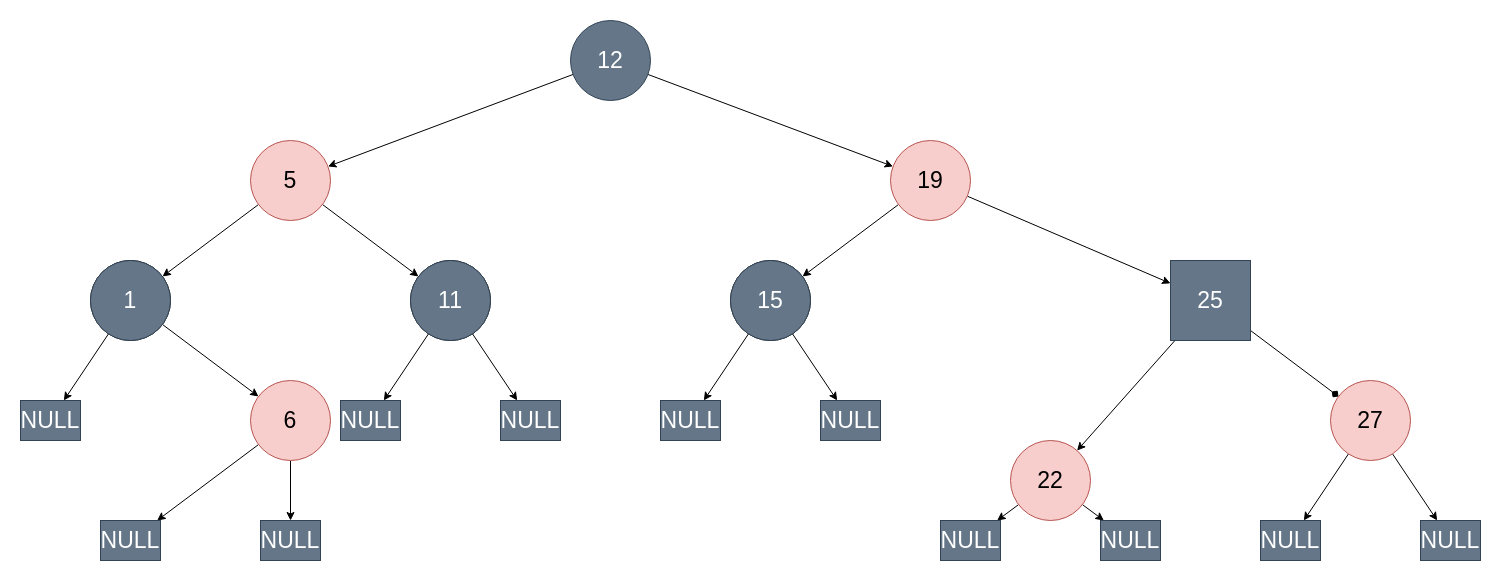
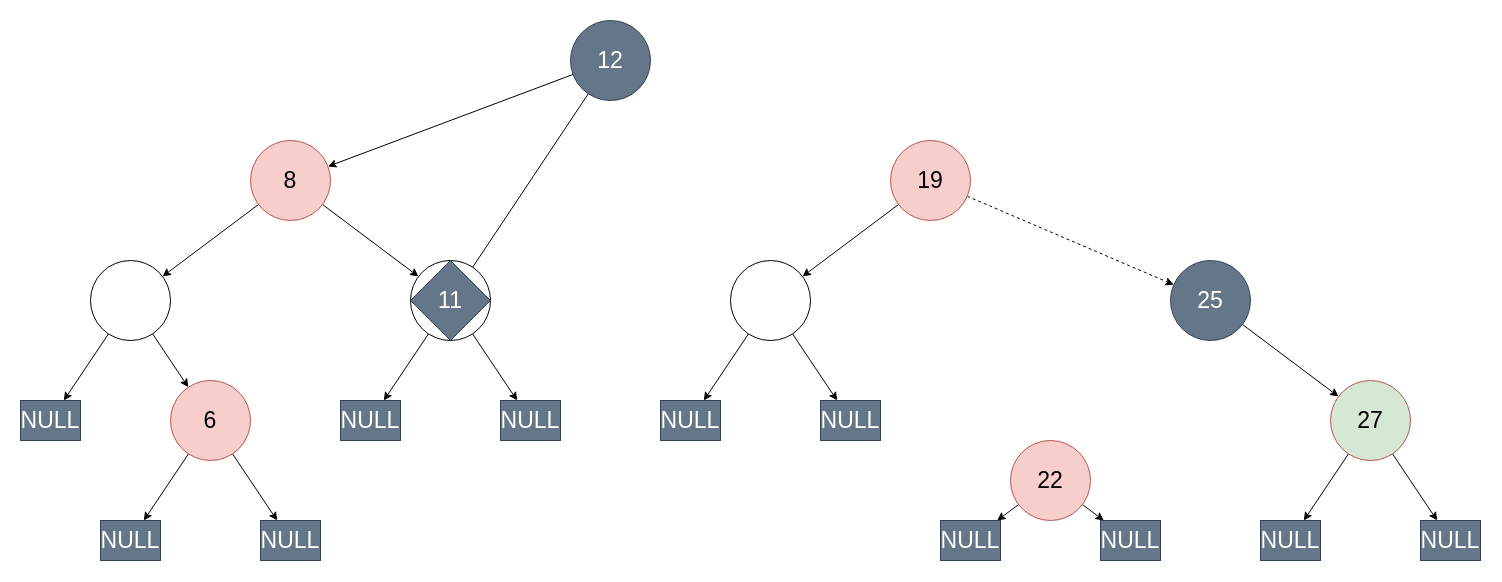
- <mxCell id="3" style="edgeStyle=none;rounded=0;orthogonalLoop=1;jettySize=auto;html=1;fontSize=23;" edge="1" parent="1" source="4" target="19"><mxGeometry relative="1" as="geometry" /></mxCell>
+ <mxCell id="3" style="edgeStyle=none;rounded=0;orthogonalLoop=1;jettySize=auto;html=1;fontSize=23;" edge="1" parent="1" source="4" target="43"><mxGeometry relative="1" as="geometry" /></mxCell>
- <mxCell id="22" value="5" style="ellipse;whiteSpace=wrap;html=1;aspect=fixed;fillColor=#f8cecc;strokeColor=#b85450;fontSize=23;" vertex="1" parent="1"><mxGeometry x="250" y="140" width="80" height="80" as="geometry" /></mxCell>
+ <mxCell id="22" value="8" style="ellipse;whiteSpace=wrap;html=1;aspect=fixed;fillColor=#f8cecc;strokeColor=#b85450;fontSize=23;" vertex="1" parent="1"><mxGeometry x="250" y="140" width="80" height="80" as="geometry" /></mxCell>
- <mxCell id="17" style="edgeStyle=none;rounded=0;orthogonalLoop=1;jettySize=auto;html=1;fontSize=23;" edge="1" parent="1" source="19" target="7"><mxGeometry relative="1" as="geometry" /></mxCell>
+ <mxCell id="17" style="edgeStyle=none;rounded=0;orthogonalLoop=1;jettySize=auto;html=1;fontSize=23;dashed=1;" edge="1" parent="1" source="19" target="7"><mxGeometry relative="1" as="geometry" /></mxCell>
- <mxCell id="44" value="1" style="ellipse;whiteSpace=wrap;html=1;aspect=fixed;fillColor=#647687;fontColor=#ffffff;strokeColor=#314354;fontSize=23;" vertex="1" parent="1"><mxGeometry x="90" y="260" width="80" height="80" as="geometry" /></mxCell>
- <mxCell id="43" value="11" style="ellipse;whiteSpace=wrap;html=1;aspect=fixed;fillColor=#647687;fontColor=#ffffff;strokeColor=#314354;fontSize=23;" vertex="1" parent="1"><mxGeometry x="410" y="260" width="80" height="80" as="geometry" /></mxCell>
+ <mxCell id="43" value="11" style="rhombus;whiteSpace=wrap;html=1;aspect=fixed;fillColor=#647687;fontColor=#ffffff;strokeColor=#314354;fontSize=23;" vertex="1" parent="1"><mxGeometry x="410" y="260" width="80" height="80" as="geometry" /></mxCell>
- <mxCell id="45" value="15" style="ellipse;whiteSpace=wrap;html=1;aspect=fixed;fillColor=#647687;fontColor=#ffffff;strokeColor=#314354;fontSize=23;" vertex="1" parent="1"><mxGeometry y="260" width="80" height="80" as="geometry" x="730" /></mxCell>
- <mxCell id="7" value="25" style="whiteSpace=wrap;html=1;aspect=fixed;fillColor=#647687;fontColor=#ffffff;strokeColor=#314354;fontSize=23;rounded=0;" vertex="1" parent="1"><mxGeometry x="1170" y="260" width="80" height="80" as="geometry" /></mxCell>
+ <mxCell id="7" value="25" style="ellipse;whiteSpace=wrap;html=1;aspect=fixed;fillColor=#647687;fontColor=#ffffff;strokeColor=#314354;fontSize=23;" vertex="1" parent="1"><mxGeometry x="1170" y="260" width="80" height="80" as="geometry" /></mxCell>
- <mxCell id="5" style="edgeStyle=none;rounded=0;orthogonalLoop=1;jettySize=auto;html=1;fontSize=23;endArrow=diamond;" edge="1" parent="1" source="7" target="33"><mxGeometry relative="1" as="geometry" /></mxCell>
+ <mxCell id="5" style="edgeStyle=none;rounded=0;orthogonalLoop=1;jettySize=auto;html=1;fontSize=23;" edge="1" parent="1" source="7" target="33"><mxGeometry relative="1" as="geometry" /></mxCell>
- <mxCell id="6" style="edgeStyle=none;rounded=0;orthogonalLoop=1;jettySize=auto;html=1;fontSize=23;" edge="1" parent="1" source="7" target="36"><mxGeometry relative="1" as="geometry" /></mxCell>
- <mxCell id="26" value="6" style="ellipse;whiteSpace=wrap;html=1;aspect=fixed;fillColor=#f8cecc;strokeColor=#b85450;fontSize=23;" vertex="1" parent="1"><mxGeometry x="250" y="380" width="80" height="80" as="geometry" /></mxCell>
+ <mxCell id="26" value="6" style="ellipse;whiteSpace=wrap;html=1;aspect=fixed;fillColor=#f8cecc;strokeColor=#b85450;fontSize=23;" vertex="1" parent="1"><mxGeometry x="170" y="380" width="80" height="80" as="geometry" /></mxCell>
- <mxCell id="33" value="27" style="ellipse;whiteSpace=wrap;html=1;aspect=fixed;fillColor=#f8cecc;strokeColor=#b85450;fontSize=23;" vertex="1" parent="1"><mxGeometry x="1330" y="380" width="80" height="80" as="geometry" /></mxCell>
+ <mxCell id="33" value="27" style="ellipse;whiteSpace=wrap;html=1;aspect=fixed;fillColor=#d5e8d4;strokeColor=#b85450;fontSize=23;" vertex="1" parent="1"><mxGeometry x="1330" y="380" width="80" height="80" as="geometry" /></mxCell>
